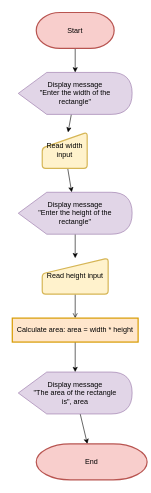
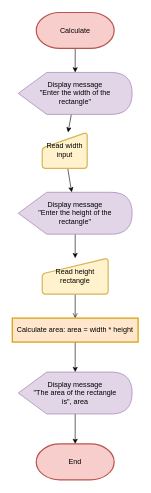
- <mxCell id="3" value="Start" style="strokeWidth=2;html=1;shape=mxgraph.flowchart.terminator;whiteSpace=wrap;fillColor=#f8cecc;strokeColor=#b85450;" vertex="1" parent="1"><mxGeometry x="60" y="20" width="130" height="60" as="geometry" /></mxCell>
+ <mxCell id="3" value="Calculate" style="strokeWidth=2;html=1;shape=mxgraph.flowchart.terminator;whiteSpace=wrap;fillColor=#f8cecc;strokeColor=#b85450;" vertex="1" parent="1"><mxGeometry x="60" y="20" width="130" height="60" as="geometry" /></mxCell>
- <mxCell id="11" value="Read height input" style="html=1;strokeWidth=2;shape=manualInput;whiteSpace=wrap;rounded=1;size=26;arcSize=11;fillColor=#fff2cc;strokeColor=#d6b656;" vertex="1" parent="1"><mxGeometry x="70" y="430" width="110" height="60" as="geometry" /></mxCell>
+ <mxCell id="11" value="Read height rectangle" style="html=1;strokeWidth=2;shape=manualInput;whiteSpace=wrap;rounded=1;size=26;arcSize=11;fillColor=#fff2cc;strokeColor=#d6b656;" vertex="1" parent="1"><mxGeometry x="70" y="430" width="110" height="60" as="geometry" /></mxCell>
- <mxCell id="14" value="End" style="strokeWidth=2;html=1;shape=mxgraph.flowchart.terminator;whiteSpace=wrap;fillColor=#f8cecc;strokeColor=#b85450;" vertex="1" parent="1"><mxGeometry x="60" y="740" width="185" height="60" as="geometry" /></mxCell>
+ <mxCell id="14" value="End" style="strokeWidth=2;html=1;shape=mxgraph.flowchart.terminator;whiteSpace=wrap;fillColor=#f8cecc;strokeColor=#b85450;" vertex="1" parent="1"><mxGeometry x="60" y="740" width="130" height="60" as="geometry" /></mxCell>
